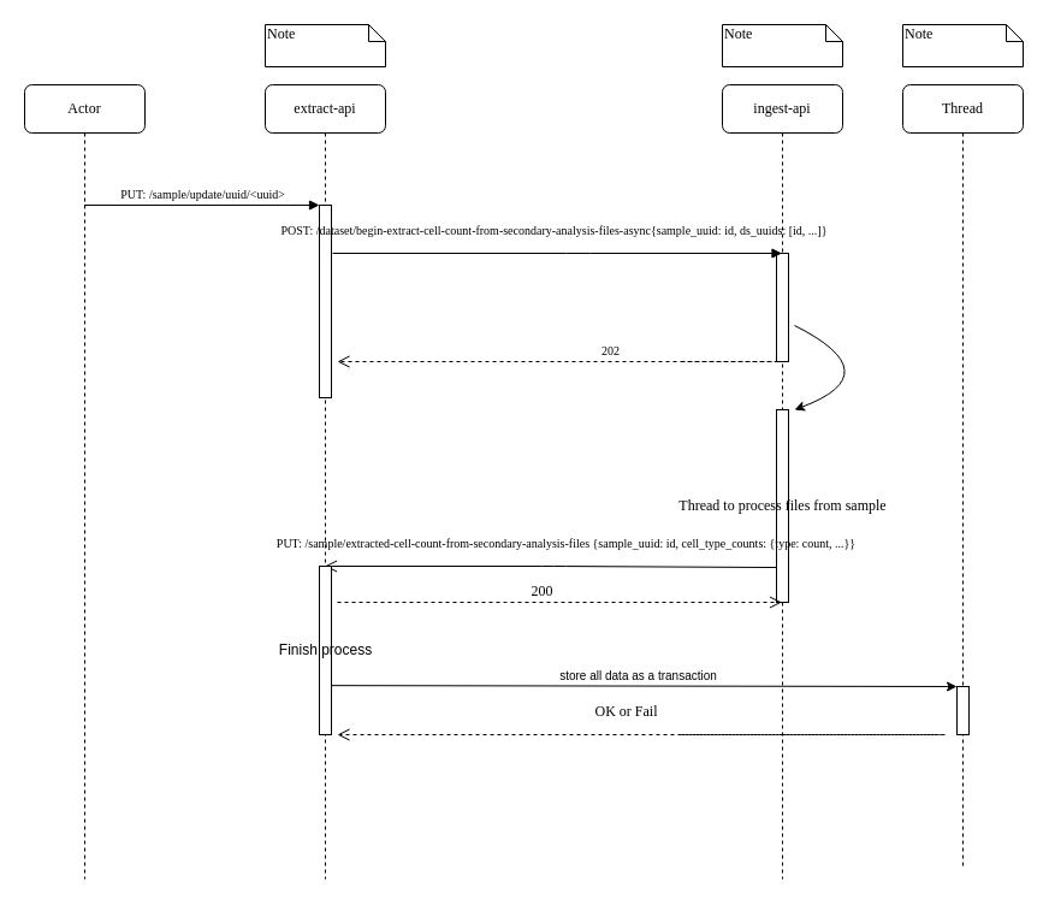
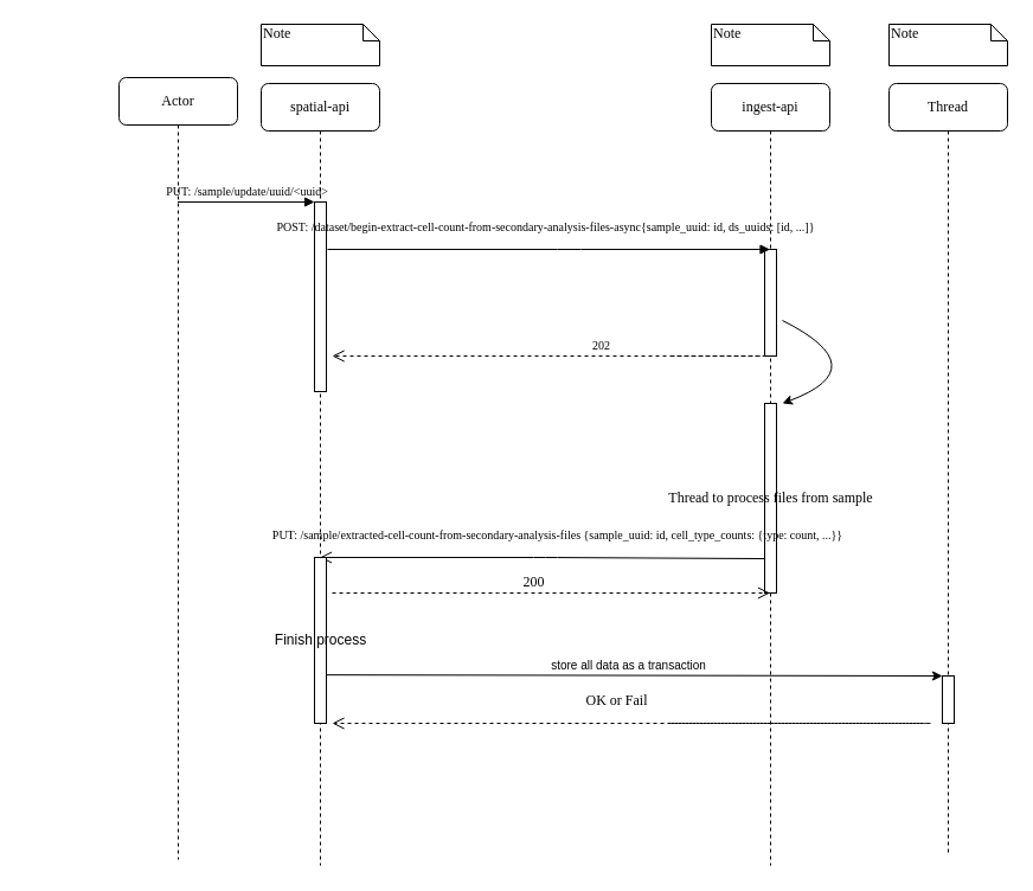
- <mxCell id="2" value="extract-api" style="shape=umlLifeline;perimeter=lifelinePerimeter;whiteSpace=wrap;html=1;container=1;collapsible=0;recursiveResize=0;outlineConnect=0;rounded=1;shadow=0;comic=0;labelBackgroundColor=none;strokeWidth=1;fontFamily=Verdana;fontSize=12;align=center;" parent="1" vertex="1"><mxGeometry x="220" y="70" width="100" height="660" as="geometry" /></mxCell>
+ <mxCell id="2" value="spatial-api" style="shape=umlLifeline;perimeter=lifelinePerimeter;whiteSpace=wrap;html=1;container=1;collapsible=0;recursiveResize=0;outlineConnect=0;rounded=1;shadow=0;comic=0;labelBackgroundColor=none;strokeWidth=1;fontFamily=Verdana;fontSize=12;align=center;" parent="1" vertex="1"><mxGeometry x="220" y="70" width="100" height="660" as="geometry" /></mxCell>
- <mxCell id="8" value="Actor" style="shape=umlLifeline;perimeter=lifelinePerimeter;whiteSpace=wrap;html=1;container=1;collapsible=0;recursiveResize=0;outlineConnect=0;rounded=1;shadow=0;comic=0;labelBackgroundColor=none;strokeWidth=1;fontFamily=Verdana;fontSize=12;align=center;" parent="1" vertex="1"><mxGeometry x="20" y="70" width="100" height="660" as="geometry" /></mxCell>
+ <mxCell id="8" value="Actor" style="shape=umlLifeline;perimeter=lifelinePerimeter;whiteSpace=wrap;html=1;container=1;collapsible=0;recursiveResize=0;outlineConnect=0;rounded=1;shadow=0;comic=0;labelBackgroundColor=none;strokeWidth=1;fontFamily=Verdana;fontSize=12;align=center;" parent="1" vertex="1"><mxGeometry x="100" y="65" width="100" height="660" as="geometry" /></mxCell>
